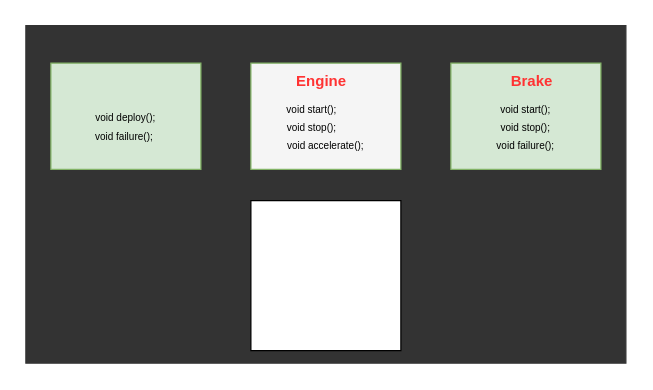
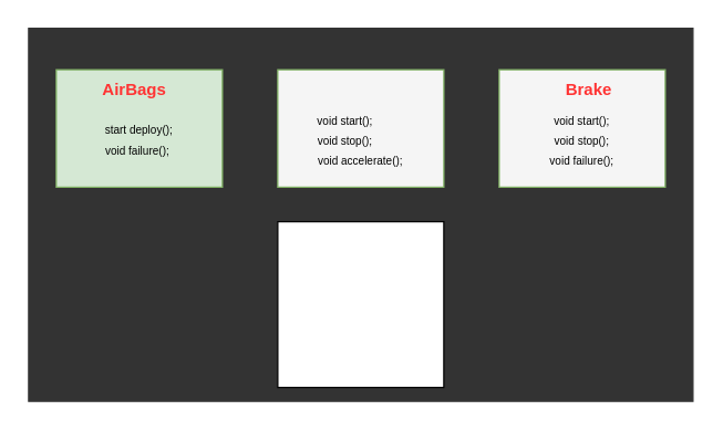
+ <mxCell id="6" value="&lt;b&gt;&lt;font style=&quot;color: rgb(255, 51, 51);&quot;&gt;&amp;nbsp;AirBags&lt;/font&gt;&lt;/b&gt;" style="text;html=1;align=center;verticalAlign=middle;whiteSpace=wrap;rounded=0;" vertex="1" parent="1"><mxGeometry x="40" y="50" width="110" height="30" as="geometry" /></mxCell>
- <mxCell id="7" value="&lt;b&gt;&lt;font style=&quot;color: rgb(255, 51, 51);&quot;&gt;Engine&amp;nbsp;&amp;nbsp;&lt;/font&gt;&lt;/b&gt;" style="text;html=1;align=center;verticalAlign=middle;whiteSpace=wrap;rounded=0;" vertex="1" parent="1"><mxGeometry x="205" y="50" width="110" height="30" as="geometry" /></mxCell>
- <mxCell id="5" value="&lt;div&gt;&lt;font style=&quot;font-size: 8px;&quot;&gt;&lt;br&gt;void start();&lt;/font&gt;&lt;/div&gt;&lt;div&gt;&lt;font style=&quot;font-size: 8px;&quot;&gt;void stop();&lt;/font&gt;&lt;/div&gt;&lt;div&gt;&lt;font style=&quot;font-size: 8px;&quot;&gt;void failure();&lt;/font&gt;&lt;/div&gt;" style="rounded=0;whiteSpace=wrap;html=1;fillColor=#d5e8d4;strokeColor=#82b366;" vertex="1" parent="1"><mxGeometry x="360" y="50" width="120" height="85" as="geometry" /></mxCell>
+ <mxCell id="5" value="&lt;div&gt;&lt;font style=&quot;font-size: 8px;&quot;&gt;&lt;br&gt;void start();&lt;/font&gt;&lt;/div&gt;&lt;div&gt;&lt;font style=&quot;font-size: 8px;&quot;&gt;void stop();&lt;/font&gt;&lt;/div&gt;&lt;div&gt;&lt;font style=&quot;font-size: 8px;&quot;&gt;void failure();&lt;/font&gt;&lt;/div&gt;" style="rounded=0;whiteSpace=wrap;html=1;fillColor=#f5f5f5;strokeColor=#82b366;" vertex="1" parent="1"><mxGeometry x="360" y="50" width="120" height="85" as="geometry" /></mxCell>
- <mxCell id="3" value="&lt;div&gt;&lt;font style=&quot;font-size: 8px;&quot;&gt;&lt;br&gt;&lt;/font&gt;&lt;/div&gt;&lt;div&gt;&lt;span style=&quot;font-size: 8px;&quot;&gt;&lt;br&gt;void deploy();&lt;/span&gt;&lt;/div&gt;&lt;div&gt;&lt;font style=&quot;&quot;&gt;&lt;span style=&quot;background-color: transparent; font-size: 8px;&quot;&gt;void failure();&lt;/span&gt;&lt;span style=&quot;font-size: 8px;&quot;&gt;&amp;nbsp;&lt;/span&gt;&lt;br&gt;&lt;br&gt;&lt;/font&gt;&lt;/div&gt;" style="rounded=0;whiteSpace=wrap;html=1;fillColor=#d5e8d4;strokeColor=#82b366;" vertex="1" parent="1"><mxGeometry x="40" y="50" width="120" height="85" as="geometry" /></mxCell>
+ <mxCell id="3" value="&lt;div&gt;&lt;font style=&quot;font-size: 8px;&quot;&gt;&lt;br&gt;&lt;/font&gt;&lt;/div&gt;&lt;div&gt;&lt;span style=&quot;font-size: 8px;&quot;&gt;&lt;br&gt;start deploy();&lt;/span&gt;&lt;/div&gt;&lt;div&gt;&lt;font style=&quot;&quot;&gt;&lt;span style=&quot;background-color: transparent; font-size: 8px;&quot;&gt;void failure();&lt;/span&gt;&lt;span style=&quot;font-size: 8px;&quot;&gt;&amp;nbsp;&lt;/span&gt;&lt;br&gt;&lt;br&gt;&lt;/font&gt;&lt;/div&gt;" style="rounded=0;whiteSpace=wrap;html=1;fillColor=#d5e8d4;strokeColor=#82b366;" vertex="1" parent="1"><mxGeometry x="40" y="50" width="120" height="85" as="geometry" /></mxCell>
